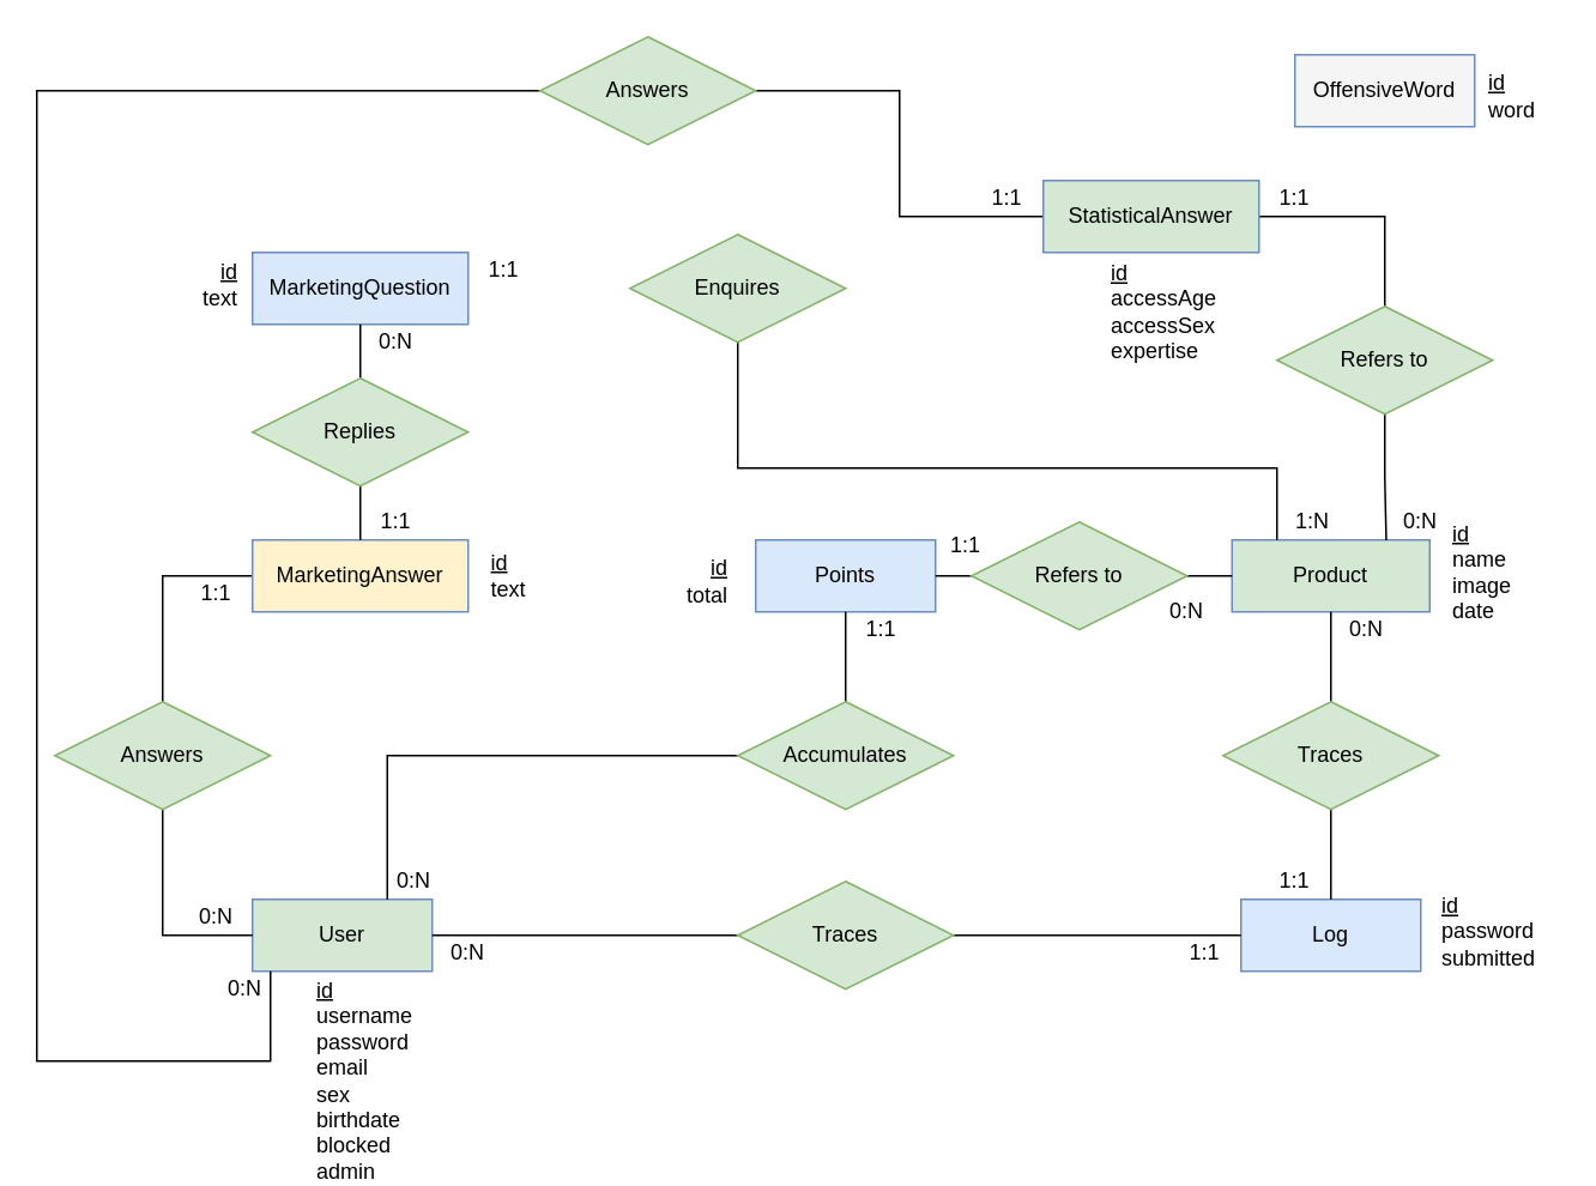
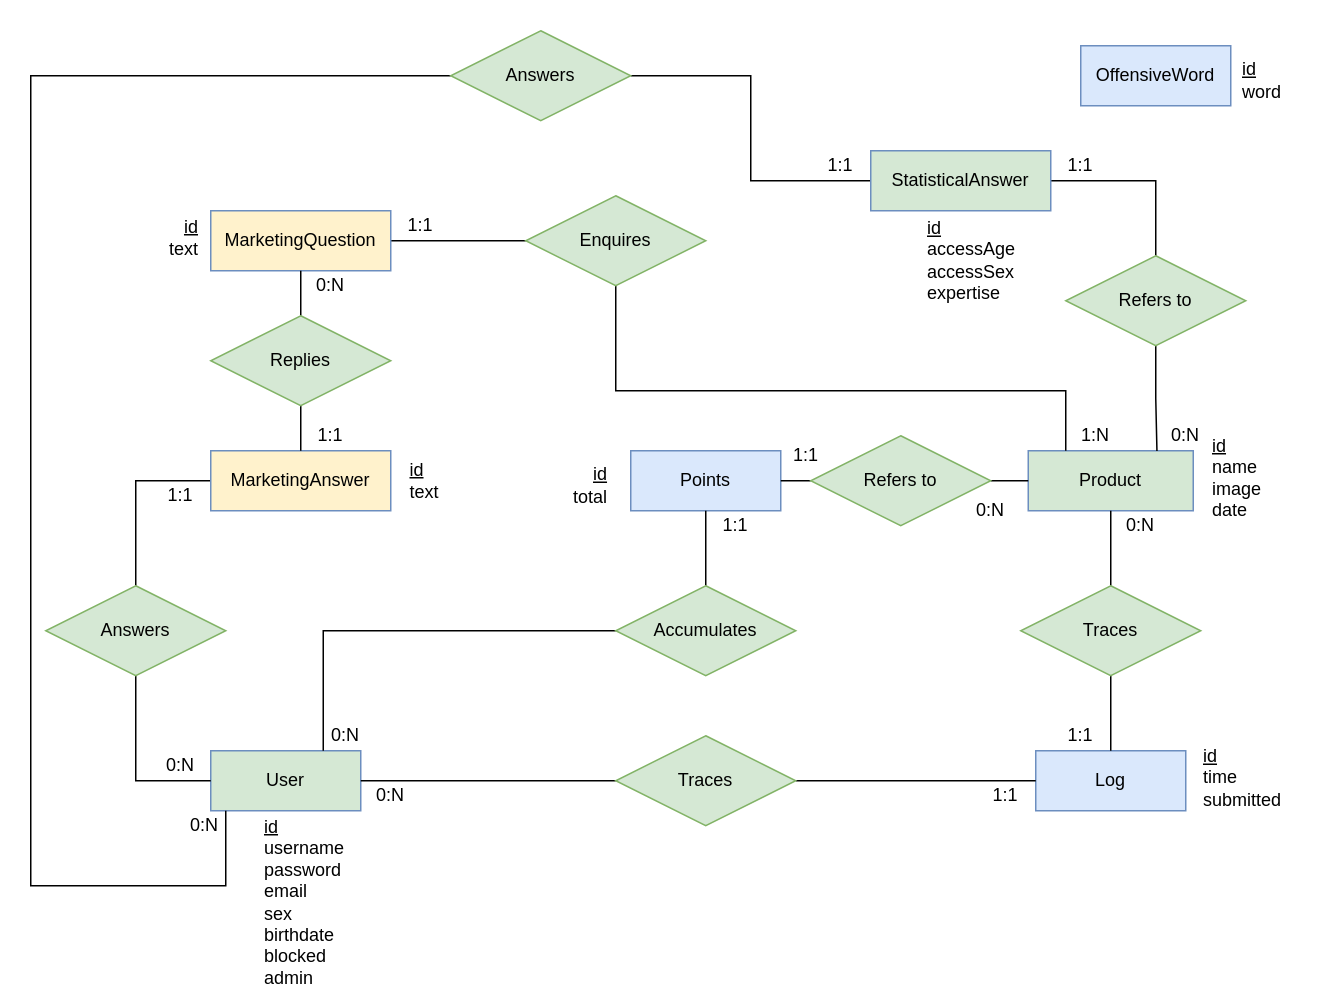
- <mxCell id="13" value="OffensiveWord" style="whiteSpace=wrap;html=1;align=center;fillColor=#f5f5f5;strokeColor=#6c8ebf;" parent="1" vertex="1"><mxGeometry x="720" y="30" width="100" height="40" as="geometry" /></mxCell>
+ <mxCell id="13" value="OffensiveWord" style="whiteSpace=wrap;html=1;align=center;fillColor=#dae8fc;strokeColor=#6c8ebf;" parent="1" vertex="1"><mxGeometry x="720" y="30" width="100" height="40" as="geometry" /></mxCell>
- <mxCell id="5" value="MarketingQuestion" style="whiteSpace=wrap;html=1;align=center;fillColor=#dae8fc;strokeColor=#6c8ebf;" parent="1" vertex="1"><mxGeometry x="140" y="140" width="120" height="40" as="geometry" /></mxCell>
+ <mxCell id="5" value="MarketingQuestion" style="whiteSpace=wrap;html=1;align=center;fillColor=#fff2cc;strokeColor=#6c8ebf;" parent="1" vertex="1"><mxGeometry x="140" y="140" width="120" height="40" as="geometry" /></mxCell>
+ <mxCell id="4" style="edgeStyle=orthogonalEdgeStyle;rounded=0;orthogonalLoop=1;jettySize=auto;html=1;entryX=0;entryY=0.5;entryDx=0;entryDy=0;endArrow=none;endFill=0;" parent="1" source="5" target="32" edge="1"><mxGeometry relative="1" as="geometry" /></mxCell>
- <mxCell id="58" value="&lt;u&gt;id&lt;/u&gt;&lt;br&gt;password&lt;br&gt;submitted" style="text;html=1;strokeColor=none;fillColor=none;align=left;verticalAlign=middle;whiteSpace=wrap;rounded=0;" vertex="1" parent="1"><mxGeometry x="800" y="485" width="40" height="65" as="geometry" /></mxCell>
+ <mxCell id="58" value="&lt;u&gt;id&lt;/u&gt;&lt;br&gt;time&lt;br&gt;submitted" style="text;html=1;strokeColor=none;fillColor=none;align=left;verticalAlign=middle;whiteSpace=wrap;rounded=0;" vertex="1" parent="1"><mxGeometry x="800" y="485" width="40" height="65" as="geometry" /></mxCell>
